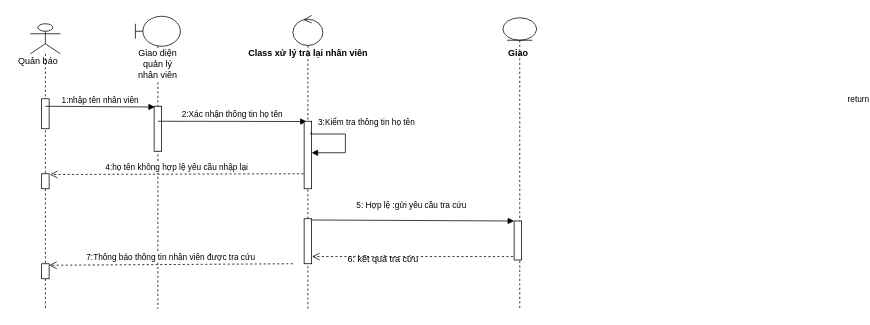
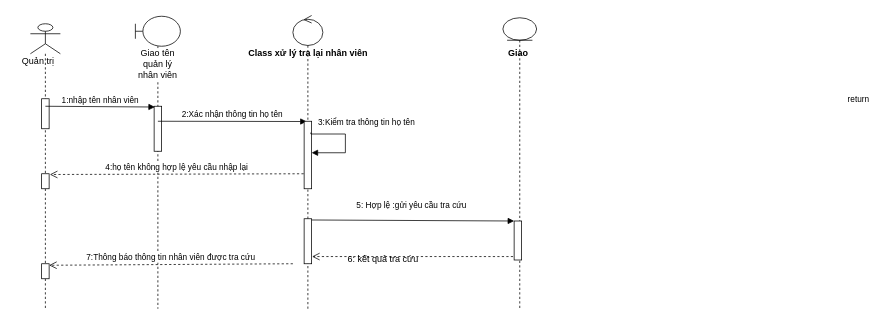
- <mxCell id="3" value="Quản báo" style="text;html=1;align=center;verticalAlign=middle;resizable=0;points=[];;autosize=1;" parent="2" vertex="1"><mxGeometry x="-20" y="40" width="60" height="20" as="geometry" /></mxCell>
+ <mxCell id="3" value="Quản trị" style="text;html=1;align=center;verticalAlign=middle;resizable=0;points=[];;autosize=1;" parent="2" vertex="1"><mxGeometry x="-20" y="40" width="60" height="20" as="geometry" /></mxCell>
- <mxCell id="7" value="Giao diện quản lý nhân viên" style="shape=umlLifeline;participant=umlBoundary;perimeter=lifelinePerimeter;whiteSpace=wrap;html=1;container=1;collapsible=0;recursiveResize=0;verticalAlign=top;spacingTop=36;labelBackgroundColor=#ffffff;outlineConnect=0;" parent="1" vertex="1"><mxGeometry x="180" y="21" width="60" height="390" as="geometry" /></mxCell>
+ <mxCell id="7" value="Giao tên quản lý nhân viên" style="shape=umlLifeline;participant=umlBoundary;perimeter=lifelinePerimeter;whiteSpace=wrap;html=1;container=1;collapsible=0;recursiveResize=0;verticalAlign=top;spacingTop=36;labelBackgroundColor=#ffffff;outlineConnect=0;" parent="1" vertex="1"><mxGeometry x="180" y="21" width="60" height="390" as="geometry" /></mxCell>
